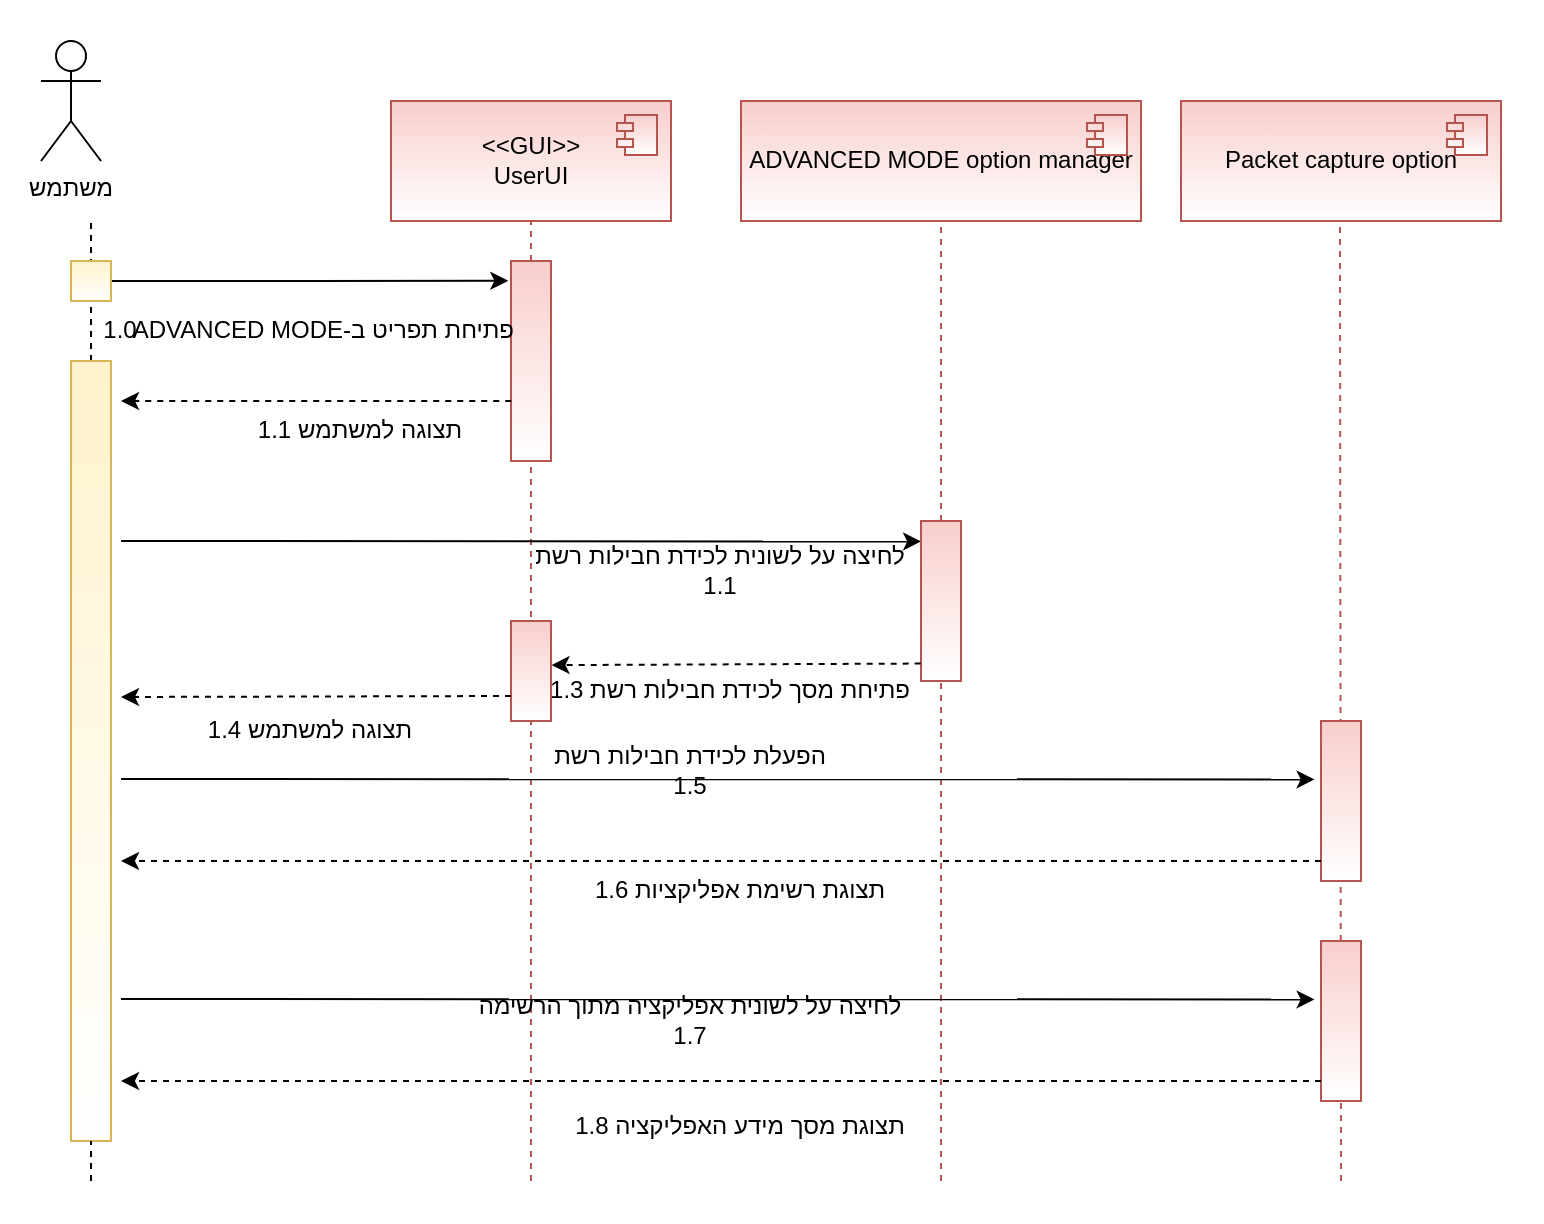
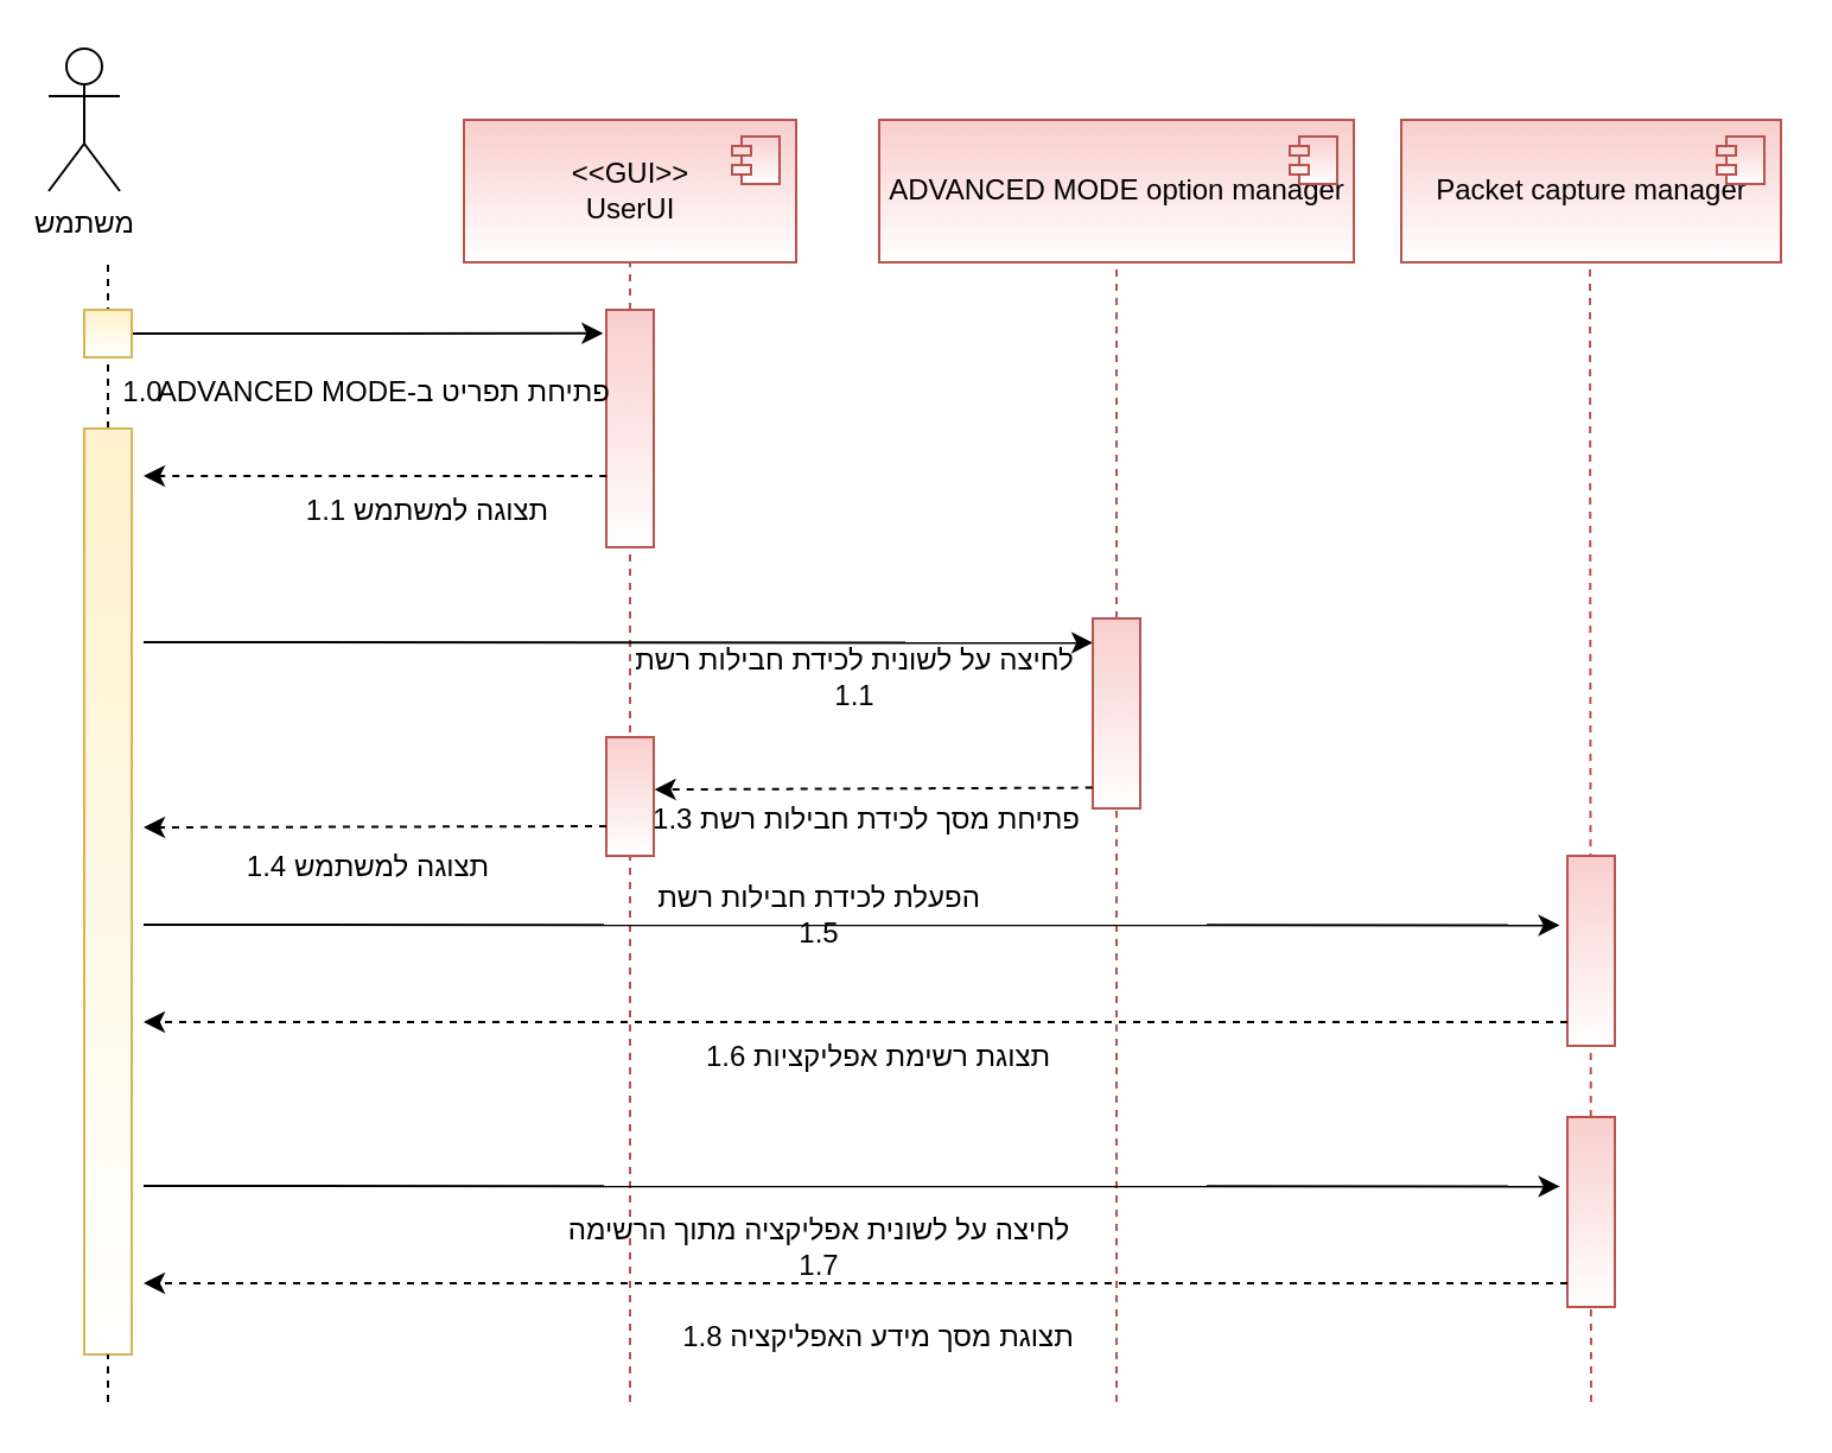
- <mxCell id="29" value="&lt;span&gt;Packet capture option&lt;/span&gt;" style="html=1;dropTarget=0;fillColor=#f8cecc;strokeColor=#b85450;gradientColor=#ffffff;" vertex="1" parent="1"><mxGeometry x="590" y="50" width="160" height="60" as="geometry" /></mxCell>
+ <mxCell id="29" value="&lt;span&gt;Packet capture manager&lt;/span&gt;" style="html=1;dropTarget=0;fillColor=#f8cecc;strokeColor=#b85450;gradientColor=#ffffff;" vertex="1" parent="1"><mxGeometry x="590" y="50" width="160" height="60" as="geometry" /></mxCell>
- <mxCell id="40" value="לחיצה על לשונית אפליקציה מתוך הרשימה 1.7" style="text;html=1;strokeColor=none;fillColor=none;align=center;verticalAlign=middle;whiteSpace=wrap;rounded=0;textDirection=rtl;" vertex="1" parent="1"><mxGeometry x="235" y="495" width="220" height="30" as="geometry" /></mxCell>
+ <mxCell id="40" value="לחיצה על לשונית אפליקציה מתוך הרשימה 1.7" style="text;html=1;strokeColor=none;fillColor=none;align=center;verticalAlign=middle;whiteSpace=wrap;rounded=0;textDirection=rtl;" vertex="1" parent="1"><mxGeometry x="235" y="510" width="220" height="30" as="geometry" /></mxCell>
